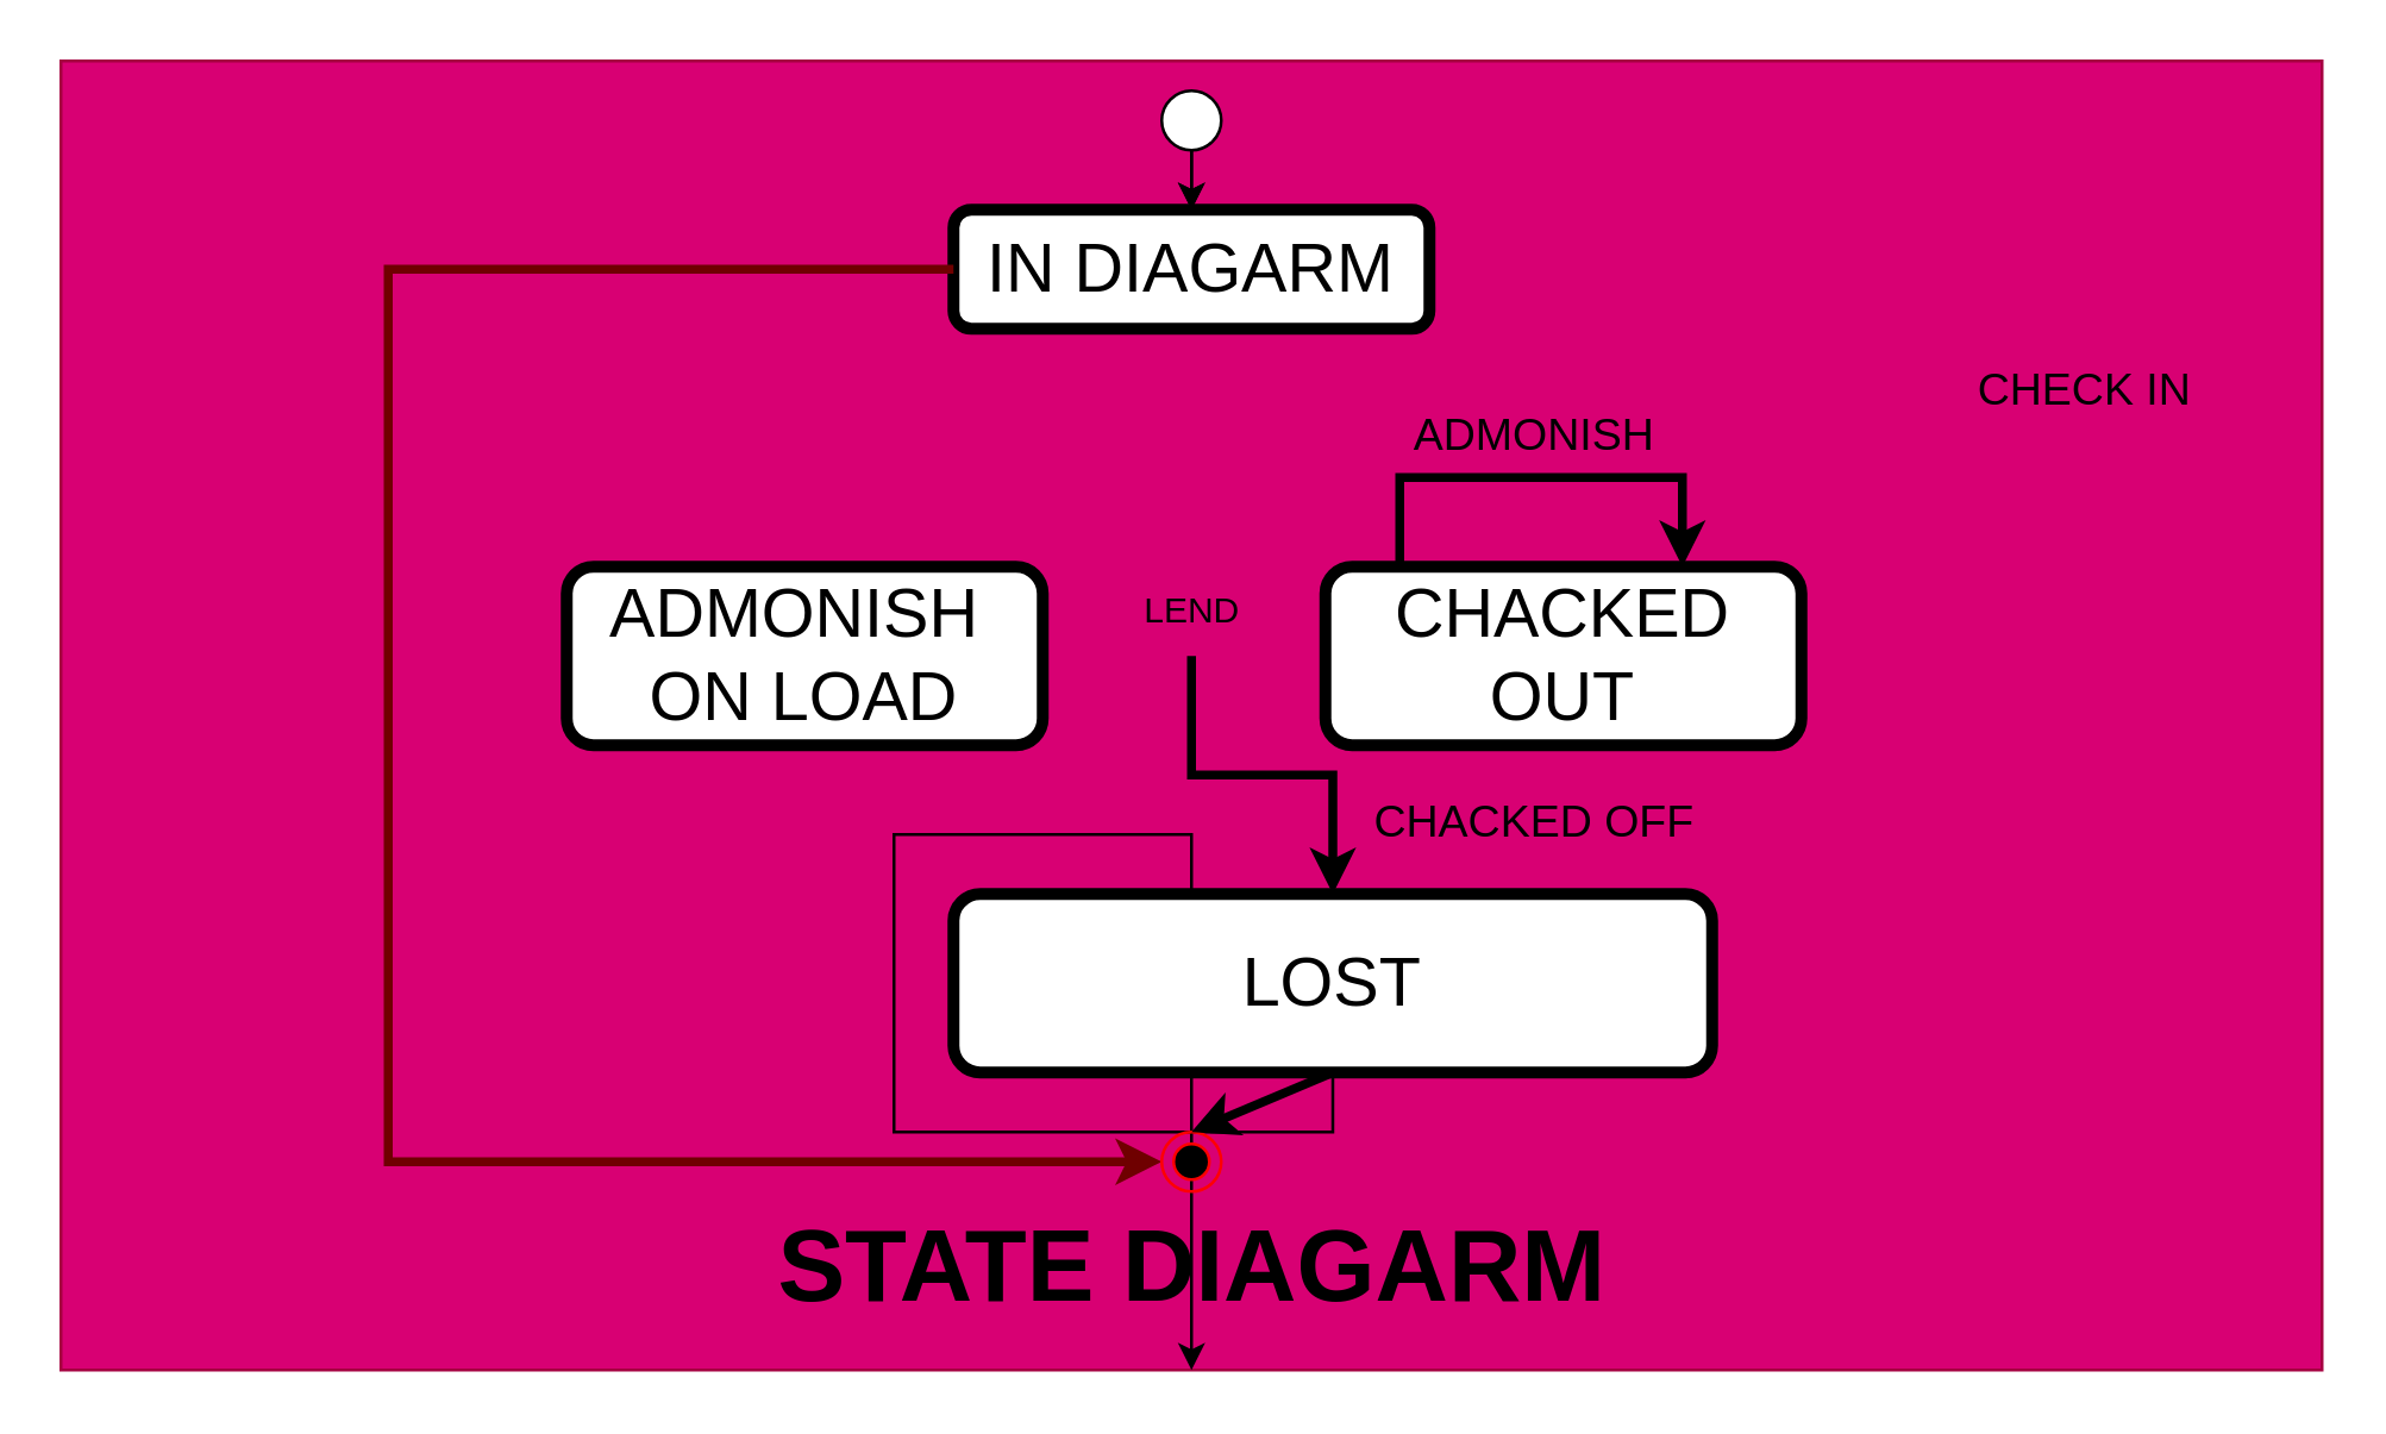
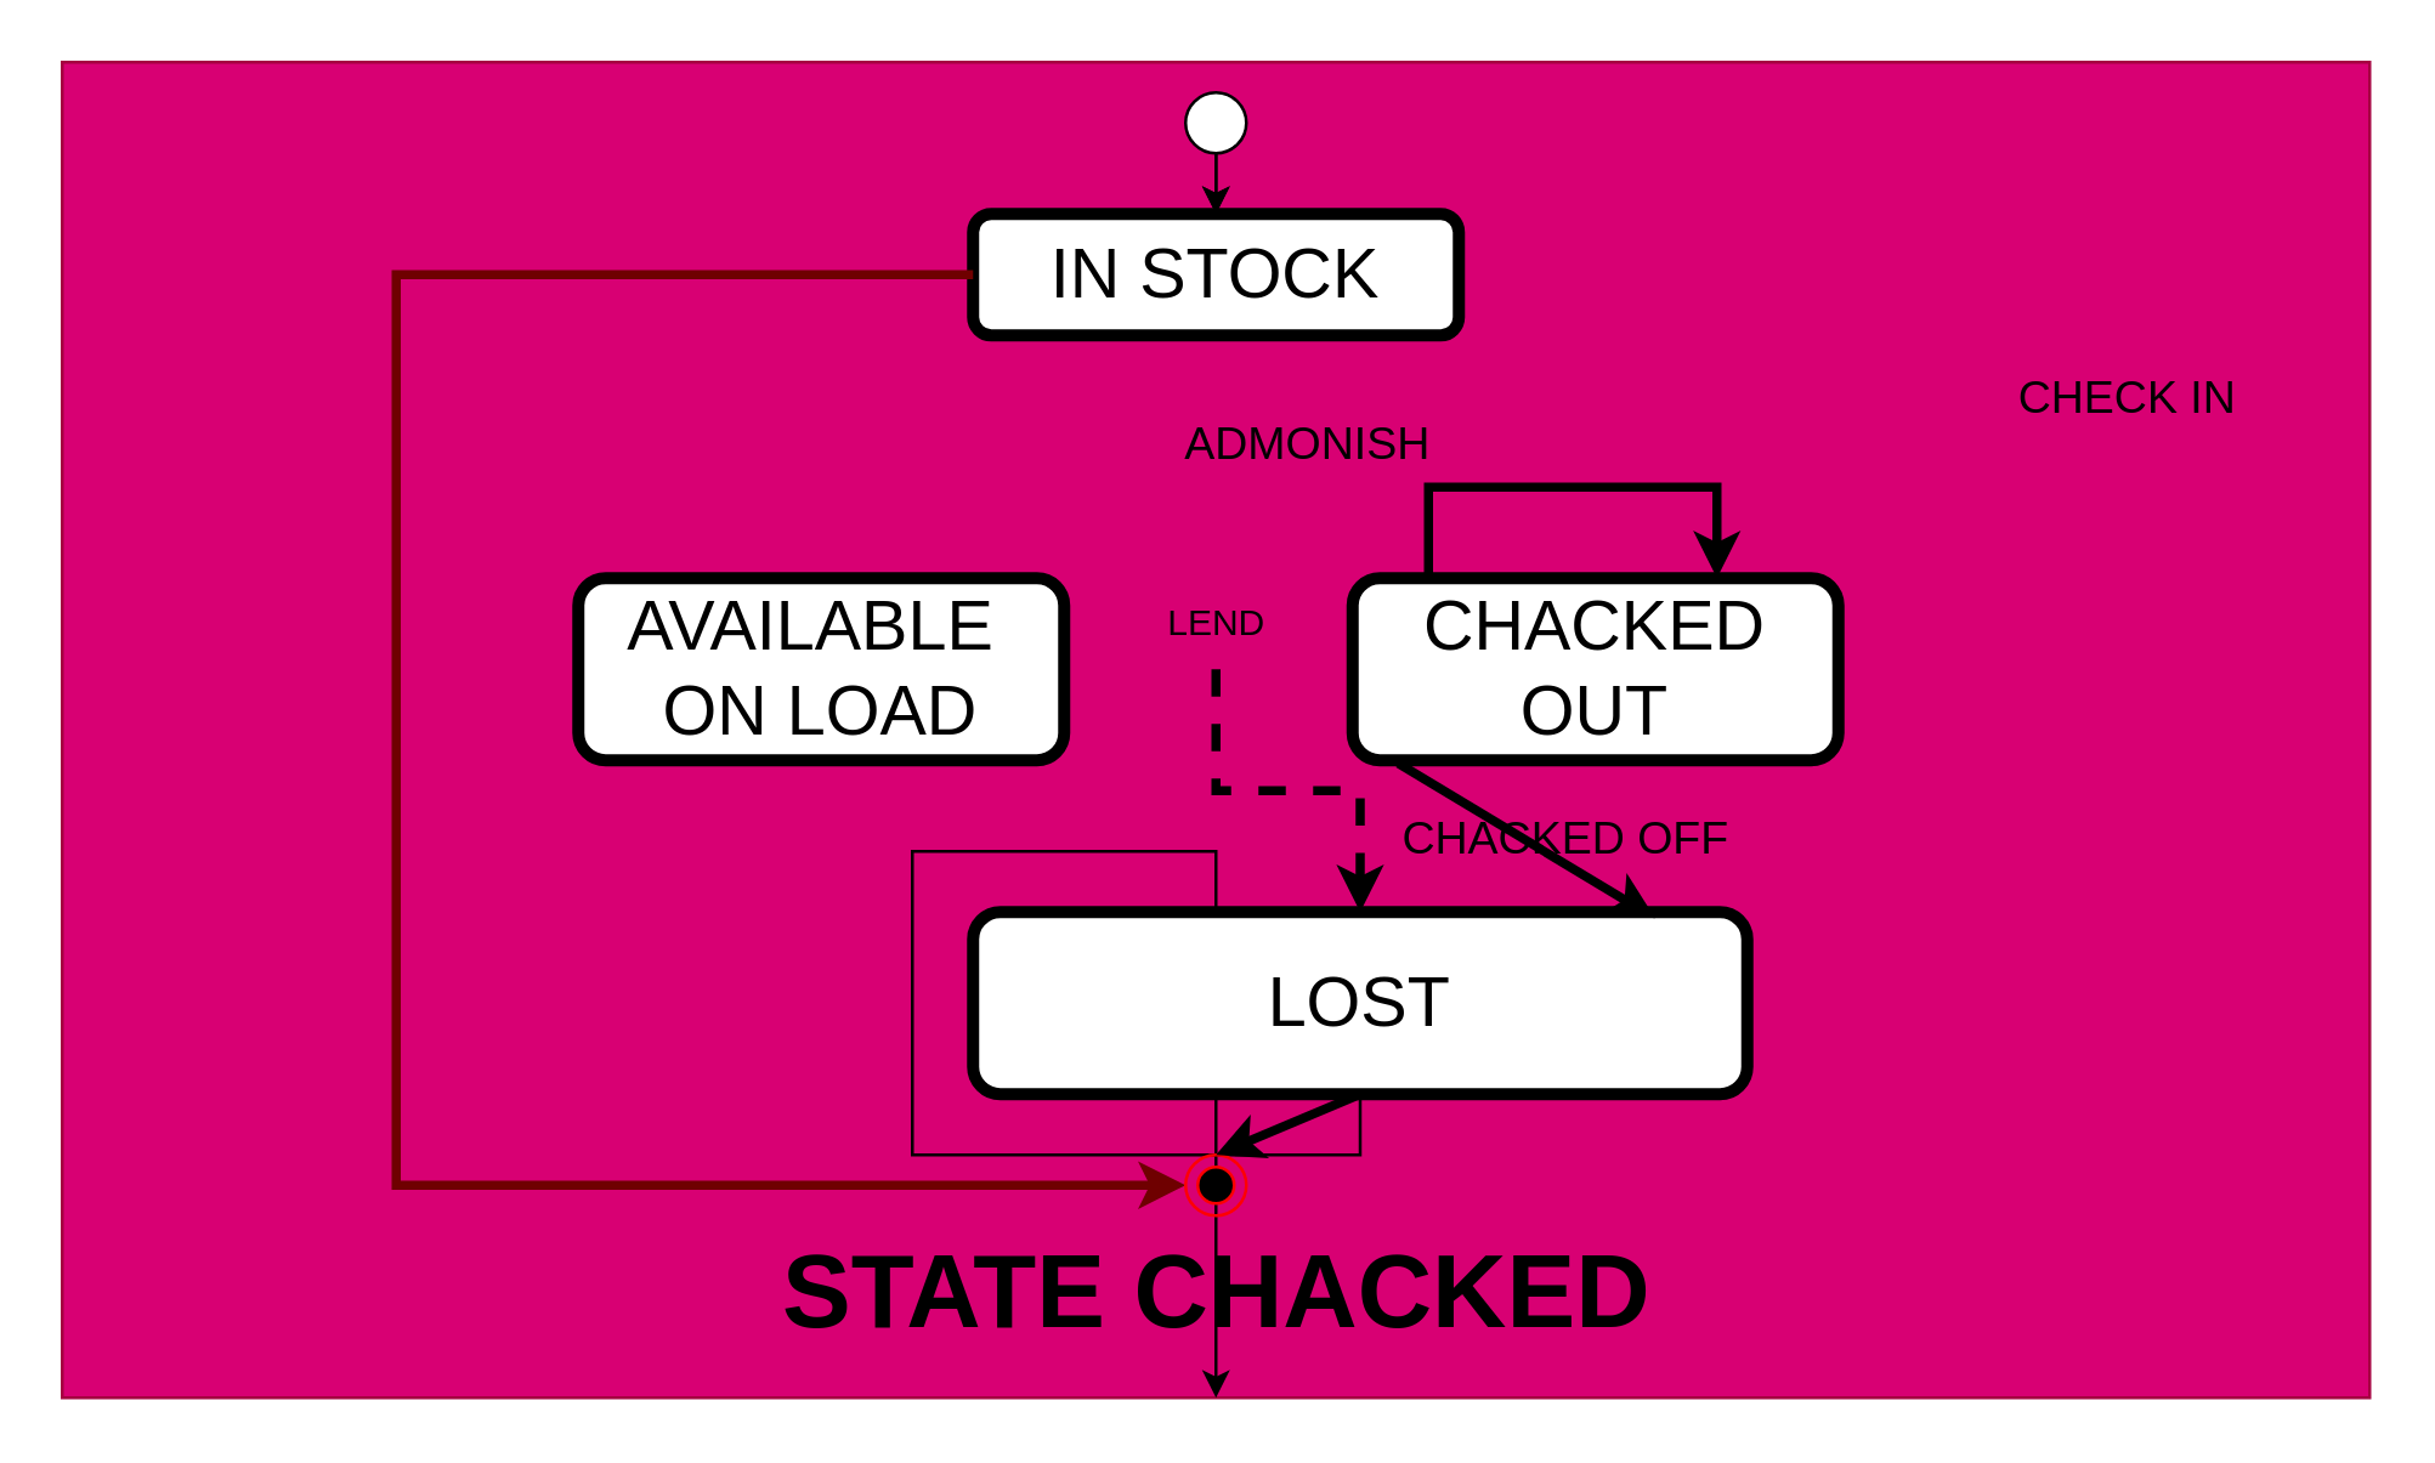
- <mxCell id="4" value="&lt;font style=&quot;color: light-dark(rgb(0, 0, 0), rgb(0, 0, 0)); font-size: 23px;&quot;&gt;IN DIAGARM&lt;/font&gt;" style="rounded=1;whiteSpace=wrap;html=1;fillColor=light-dark(#FFFFFF,#FAFAFA);strokeColor=light-dark(#000000,#000000);strokeWidth=4;" vertex="1" parent="1"><mxGeometry x="320" y="70" width="160" height="40" as="geometry" /></mxCell>
+ <mxCell id="4" value="&lt;font style=&quot;color: light-dark(rgb(0, 0, 0), rgb(0, 0, 0)); font-size: 23px;&quot;&gt;IN STOCK&lt;/font&gt;" style="rounded=1;whiteSpace=wrap;html=1;fillColor=light-dark(#FFFFFF,#FAFAFA);strokeColor=light-dark(#000000,#000000);strokeWidth=4;" vertex="1" parent="1"><mxGeometry x="320" y="70" width="160" height="40" as="geometry" /></mxCell>
- <mxCell id="19" value="&lt;font style=&quot;font-size: 15px; color: light-dark(rgb(0, 0, 0), rgb(0, 0, 0));&quot;&gt;ADMONISH&lt;/font&gt;" style="text;html=1;align=center;verticalAlign=middle;resizable=0;points=[];autosize=1;strokeColor=none;fillColor=none;" vertex="1" parent="1"><mxGeometry x="465" y="130" width="100" height="30" as="geometry" /></mxCell>
+ <mxCell id="19" value="&lt;font style=&quot;font-size: 15px; color: light-dark(rgb(0, 0, 0), rgb(0, 0, 0));&quot;&gt;ADMONISH&lt;/font&gt;" style="text;html=1;align=center;verticalAlign=middle;resizable=0;points=[];autosize=1;strokeColor=none;fillColor=none;" vertex="1" parent="1"><mxGeometry x="380" y="130" width="100" height="30" as="geometry" /></mxCell>
- <mxCell id="5" value="&lt;font style=&quot;color: light-dark(rgb(0, 0, 0), rgb(0, 0, 0)); font-size: 23px;&quot;&gt;ADMONISH&amp;nbsp;&lt;/font&gt;&lt;div&gt;&lt;font style=&quot;color: light-dark(rgb(0, 0, 0), rgb(0, 0, 0)); font-size: 23px;&quot;&gt;ON LOAD&lt;/font&gt;&lt;/div&gt;" style="rounded=1;whiteSpace=wrap;html=1;fillColor=light-dark(#FFFFFF,#FAFAFA);strokeColor=light-dark(#000000,#000000);strokeWidth=4;" vertex="1" parent="1"><mxGeometry x="190" y="190" width="160" height="60" as="geometry" /></mxCell>
+ <mxCell id="5" value="&lt;font style=&quot;color: light-dark(rgb(0, 0, 0), rgb(0, 0, 0)); font-size: 23px;&quot;&gt;AVAILABLE&amp;nbsp;&lt;/font&gt;&lt;div&gt;&lt;font style=&quot;color: light-dark(rgb(0, 0, 0), rgb(0, 0, 0)); font-size: 23px;&quot;&gt;ON LOAD&lt;/font&gt;&lt;/div&gt;" style="rounded=1;whiteSpace=wrap;html=1;fillColor=light-dark(#FFFFFF,#FAFAFA);strokeColor=light-dark(#000000,#000000);strokeWidth=4;" vertex="1" parent="1"><mxGeometry x="190" y="190" width="160" height="60" as="geometry" /></mxCell>
- <mxCell id="17" value="" style="edgeStyle=orthogonalEdgeStyle;rounded=0;orthogonalLoop=1;jettySize=auto;html=1;strokeWidth=3;" edge="1" parent="1" source="18" target="8"><mxGeometry relative="1" as="geometry" /></mxCell>
+ <mxCell id="17" value="" style="edgeStyle=orthogonalEdgeStyle;rounded=0;orthogonalLoop=1;jettySize=auto;html=1;strokeWidth=3;dashed=1;" edge="1" parent="1" source="18" target="8"><mxGeometry relative="1" as="geometry" /></mxCell>
+ <mxCell id="11" value="" style="endArrow=classic;html=1;rounded=0;strokeColor=light-dark(#000000,#FF0000);entryX=0.881;entryY=0.033;entryDx=0;entryDy=0;entryPerimeter=0;exitX=0.094;exitY=1.017;exitDx=0;exitDy=0;exitPerimeter=0;strokeWidth=3;" edge="1" parent="1" source="6" target="8"><mxGeometry width="50" height="50" relative="1" as="geometry"><mxPoint x="461" y="260" as="sourcePoint" /><mxPoint x="420" y="230" as="targetPoint" /></mxGeometry></mxCell>
- <mxCell id="3" value="&lt;font style=&quot;font-size: 34px; color: light-dark(rgb(0, 0, 0), rgb(0, 0, 0));&quot;&gt;&lt;b&gt;STATE DIAGARM&lt;/b&gt;&lt;/font&gt;" style="text;html=1;align=center;verticalAlign=middle;resizable=0;points=[];autosize=1;strokeColor=none;fillColor=none;" vertex="1" parent="1"><mxGeometry x="250" y="400" width="300" height="50" as="geometry" /></mxCell>
+ <mxCell id="3" value="&lt;font style=&quot;font-size: 34px; color: light-dark(rgb(0, 0, 0), rgb(0, 0, 0));&quot;&gt;&lt;b&gt;STATE CHACKED&lt;/b&gt;&lt;/font&gt;" style="text;html=1;align=center;verticalAlign=middle;resizable=0;points=[];autosize=1;strokeColor=none;fillColor=none;" vertex="1" parent="1"><mxGeometry x="250" y="400" width="300" height="50" as="geometry" /></mxCell>
